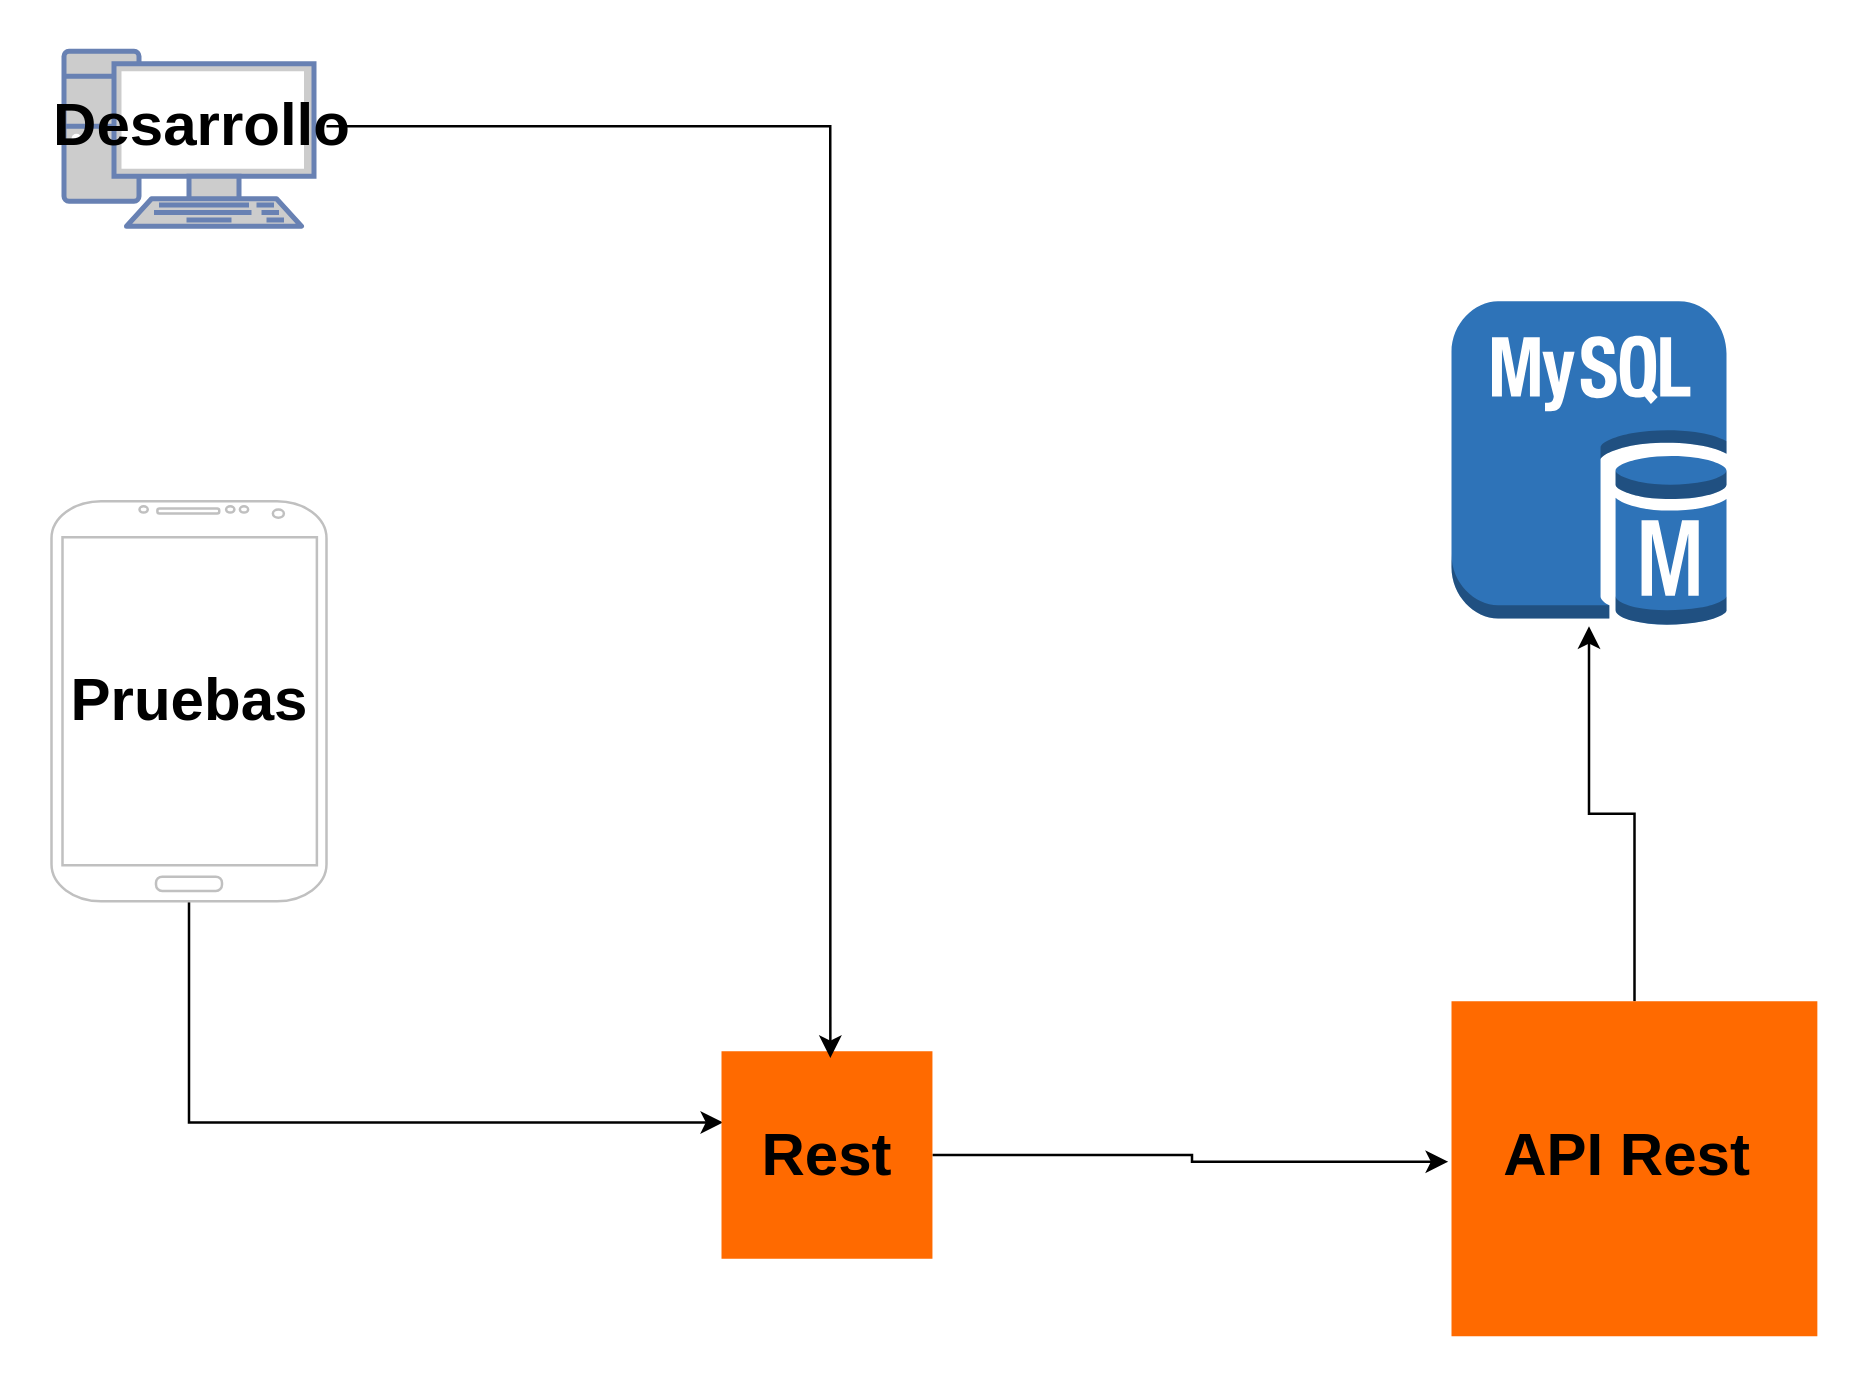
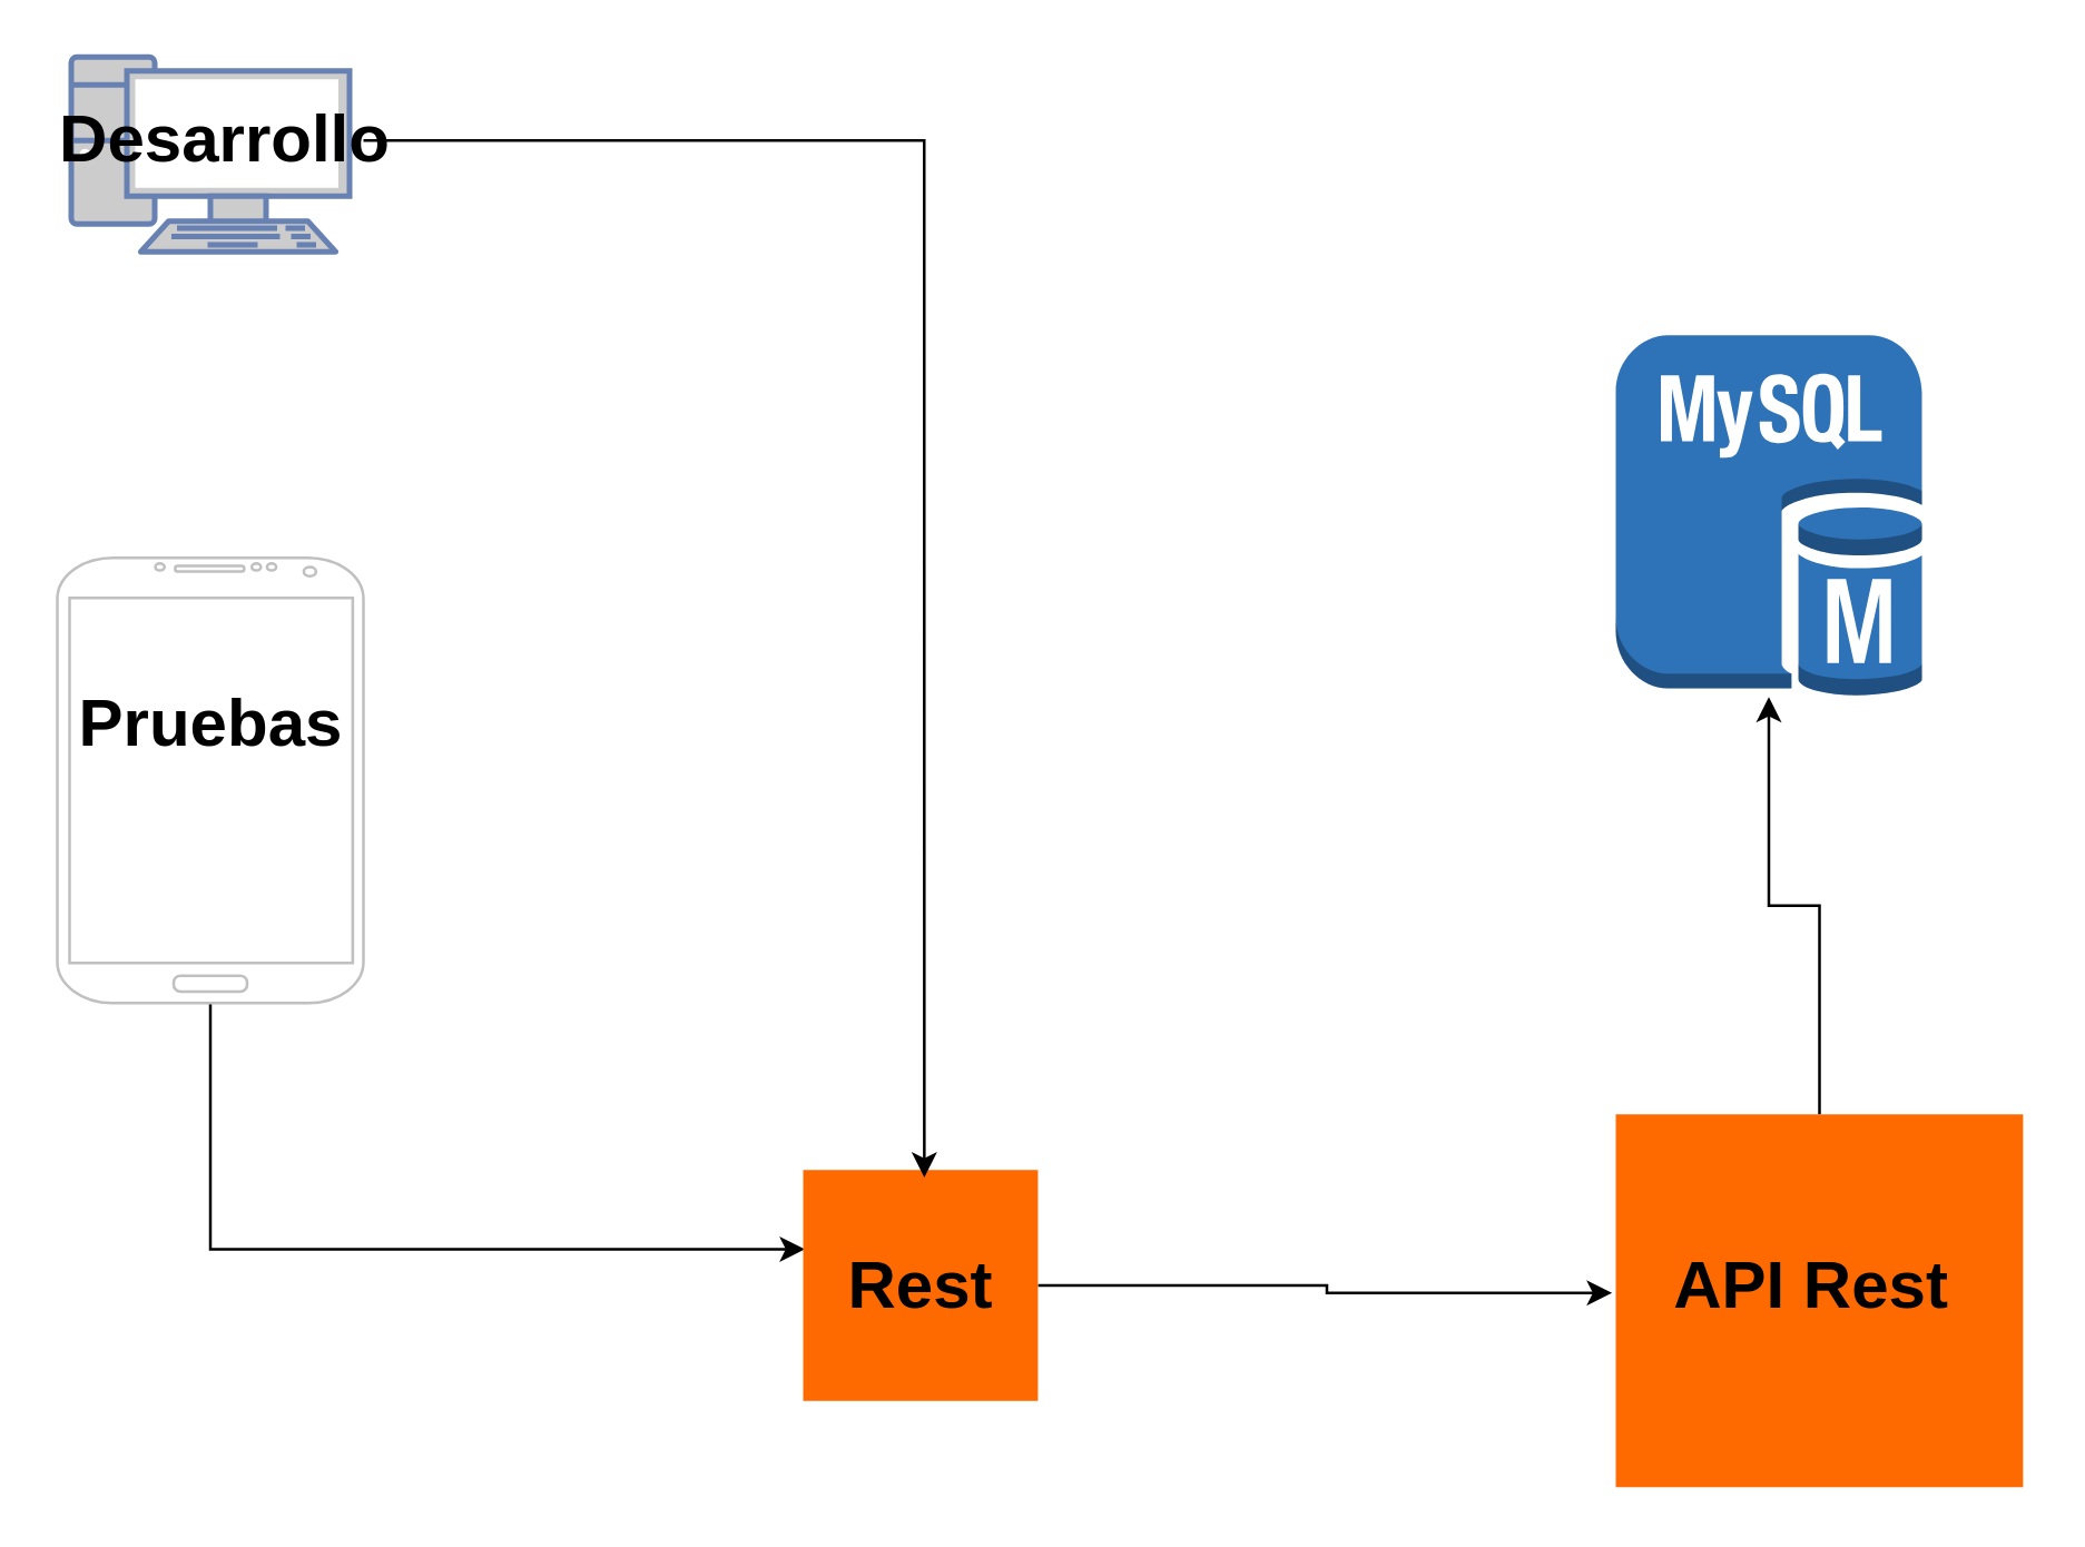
- <mxCell id="4" value="Pruebas" style="text;strokeColor=none;fillColor=none;html=1;fontSize=24;fontStyle=1;verticalAlign=middle;align=center;" vertex="1" parent="1"><mxGeometry x="25" y="260" width="100" height="40" as="geometry" /></mxCell>
+ <mxCell id="4" value="Pruebas" style="text;strokeColor=none;fillColor=none;html=1;fontSize=24;fontStyle=1;verticalAlign=middle;align=center;" vertex="1" parent="1"><mxGeometry x="25" y="240" width="100" height="40" as="geometry" /></mxCell>
